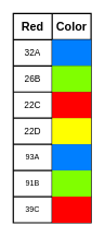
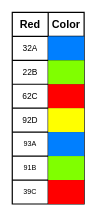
- <mxCell id="10" value="&lt;font style=&quot;font-size: 14px;&quot;&gt;26B&lt;/font&gt;" style="shape=partialRectangle;html=1;whiteSpace=wrap;connectable=0;strokeColor=inherit;overflow=hidden;fillColor=none;top=0;left=0;bottom=0;right=0;pointerEvents=1;" vertex="1" parent="9"><mxGeometry width="60" height="40" as="geometry"><mxRectangle width="60" height="40" as="alternateBounds" /></mxGeometry></mxCell>
+ <mxCell id="10" value="&lt;font style=&quot;font-size: 14px;&quot;&gt;22B&lt;/font&gt;" style="shape=partialRectangle;html=1;whiteSpace=wrap;connectable=0;strokeColor=inherit;overflow=hidden;fillColor=none;top=0;left=0;bottom=0;right=0;pointerEvents=1;" vertex="1" parent="9"><mxGeometry width="60" height="40" as="geometry"><mxRectangle width="60" height="40" as="alternateBounds" /></mxGeometry></mxCell>
- <mxCell id="13" value="&lt;font style=&quot;font-size: 14px;&quot;&gt;22C&lt;/font&gt;" style="shape=partialRectangle;html=1;whiteSpace=wrap;connectable=0;strokeColor=inherit;overflow=hidden;fillColor=none;top=0;left=0;bottom=0;right=0;pointerEvents=1;" vertex="1" parent="12"><mxGeometry width="60" height="40" as="geometry"><mxRectangle width="60" height="40" as="alternateBounds" /></mxGeometry></mxCell>
+ <mxCell id="13" value="&lt;font style=&quot;font-size: 14px;&quot;&gt;62C&lt;/font&gt;" style="shape=partialRectangle;html=1;whiteSpace=wrap;connectable=0;strokeColor=inherit;overflow=hidden;fillColor=none;top=0;left=0;bottom=0;right=0;pointerEvents=1;" vertex="1" parent="12"><mxGeometry width="60" height="40" as="geometry"><mxRectangle width="60" height="40" as="alternateBounds" /></mxGeometry></mxCell>
- <mxCell id="16" value="&lt;font style=&quot;font-size: 14px;&quot;&gt;22D&lt;/font&gt;" style="shape=partialRectangle;html=1;whiteSpace=wrap;connectable=0;strokeColor=inherit;overflow=hidden;fillColor=none;top=0;left=0;bottom=0;right=0;pointerEvents=1;" vertex="1" parent="15"><mxGeometry width="60" height="40" as="geometry"><mxRectangle width="60" height="40" as="alternateBounds" /></mxGeometry></mxCell>
+ <mxCell id="16" value="&lt;font style=&quot;font-size: 14px;&quot;&gt;92D&lt;/font&gt;" style="shape=partialRectangle;html=1;whiteSpace=wrap;connectable=0;strokeColor=inherit;overflow=hidden;fillColor=none;top=0;left=0;bottom=0;right=0;pointerEvents=1;" vertex="1" parent="15"><mxGeometry width="60" height="40" as="geometry"><mxRectangle width="60" height="40" as="alternateBounds" /></mxGeometry></mxCell>
